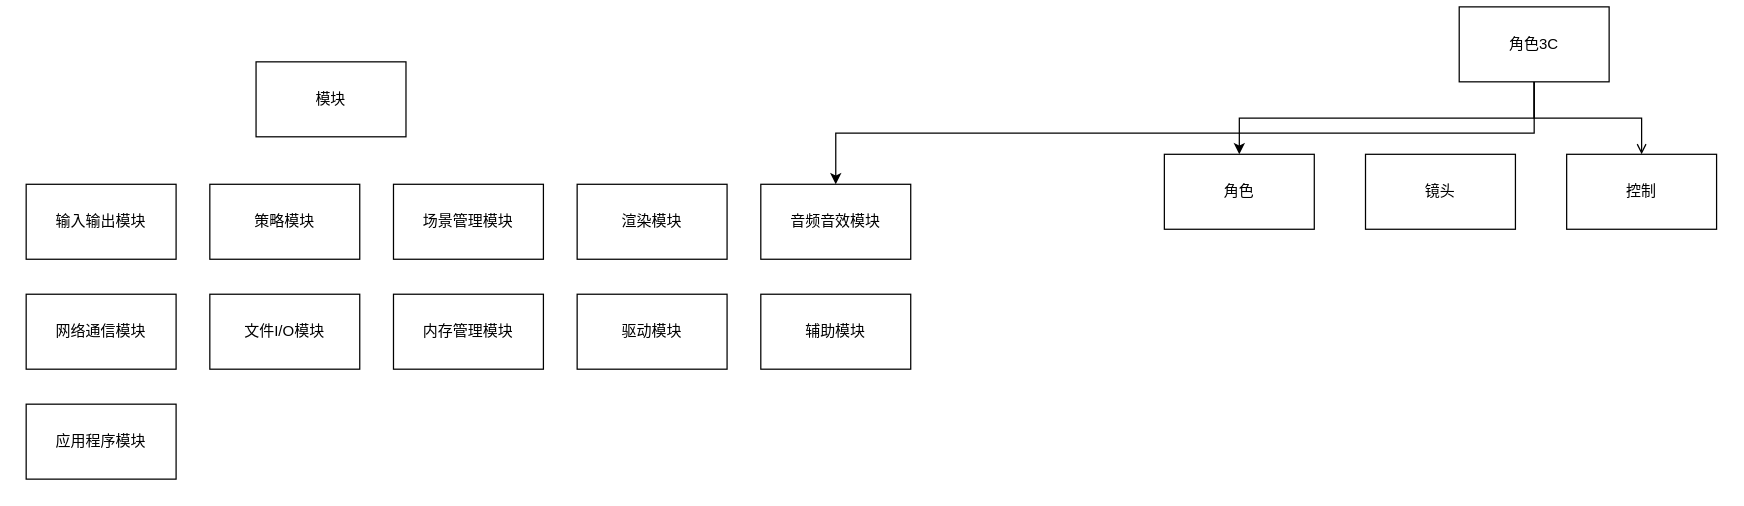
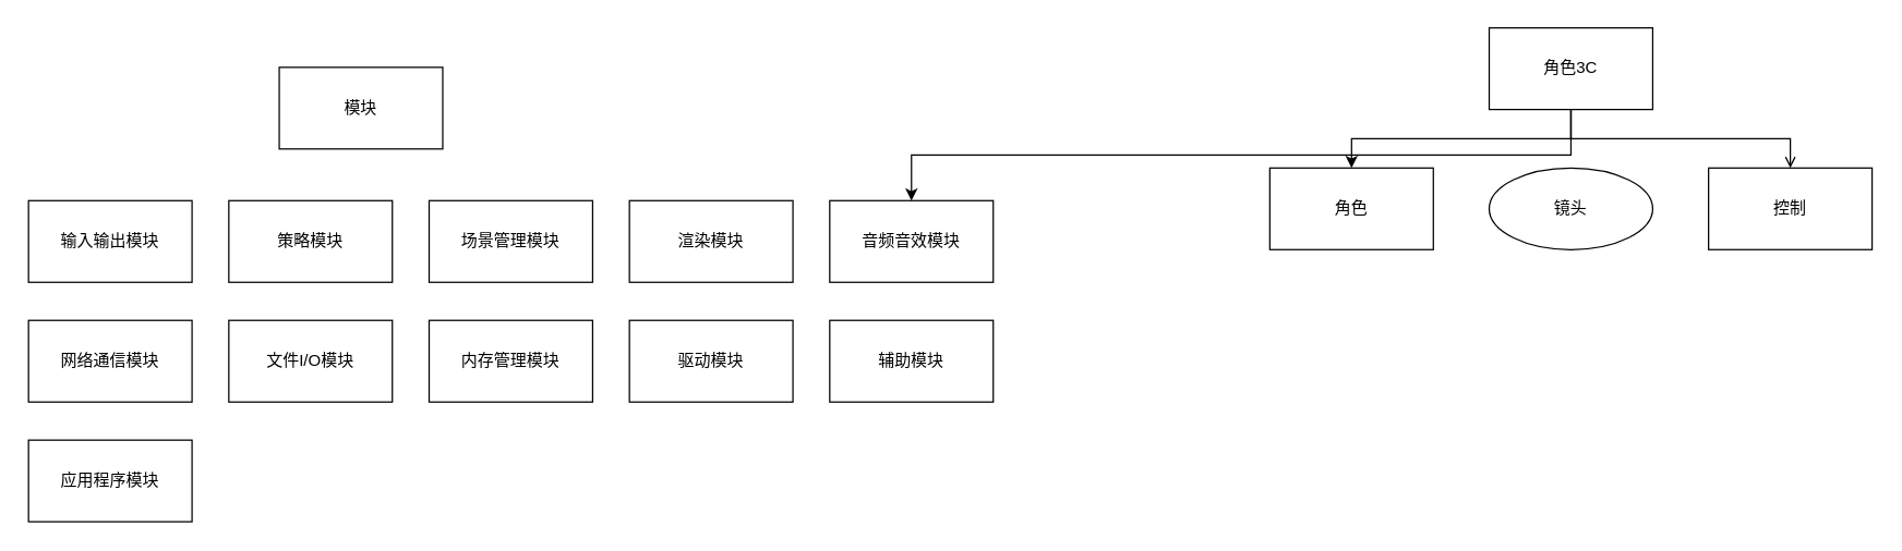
- <mxCell id="17" value="角色3C" style="whiteSpace=wrap;html=1;" vertex="1" parent="1"><mxGeometry x="1167" y="5" width="120" height="60" as="geometry" /></mxCell>
+ <mxCell id="17" value="角色3C" style="whiteSpace=wrap;html=1;" vertex="1" parent="1"><mxGeometry x="1092" y="20" width="120" height="60" as="geometry" /></mxCell>
- <mxCell id="19" value="镜头" style="whiteSpace=wrap;html=1;" vertex="1" parent="1"><mxGeometry x="1092" y="123" width="120" height="60" as="geometry" /></mxCell>
+ <mxCell id="19" value="镜头" style="ellipse;whiteSpace=wrap;html=1;" vertex="1" parent="1"><mxGeometry x="1092" y="123" width="120" height="60" as="geometry" /></mxCell>
